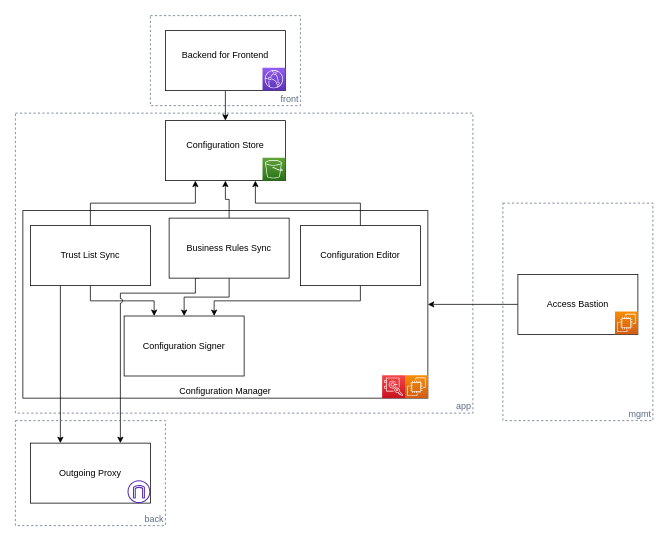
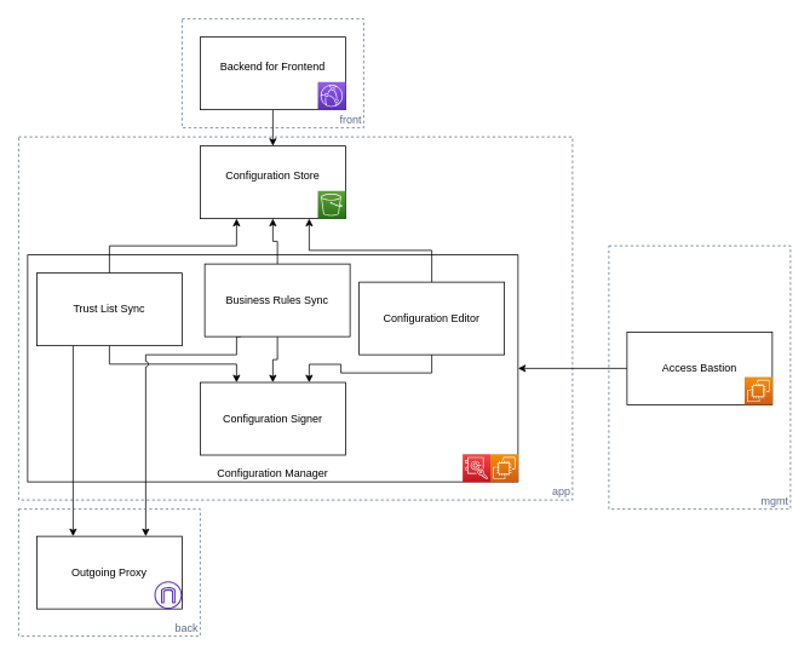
- <mxCell id="22" value="Configuration Editor" style="rounded=0;whiteSpace=wrap;html=1;" vertex="1" parent="1"><mxGeometry x="400" y="300" width="160" height="80" as="geometry" /></mxCell>
+ <mxCell id="22" value="Configuration Editor" style="rounded=0;whiteSpace=wrap;html=1;" vertex="1" parent="1"><mxGeometry x="395" y="310" width="160" height="80" as="geometry" /></mxCell>
- <mxCell id="24" value="Configuration Signer" style="rounded=0;whiteSpace=wrap;html=1;" vertex="1" parent="1"><mxGeometry x="165" y="420.5" width="160" height="80" as="geometry" /></mxCell>
+ <mxCell id="24" value="Configuration Signer" style="rounded=0;whiteSpace=wrap;html=1;" vertex="1" parent="1"><mxGeometry x="220" y="420.5" width="160" height="80" as="geometry" /></mxCell>
